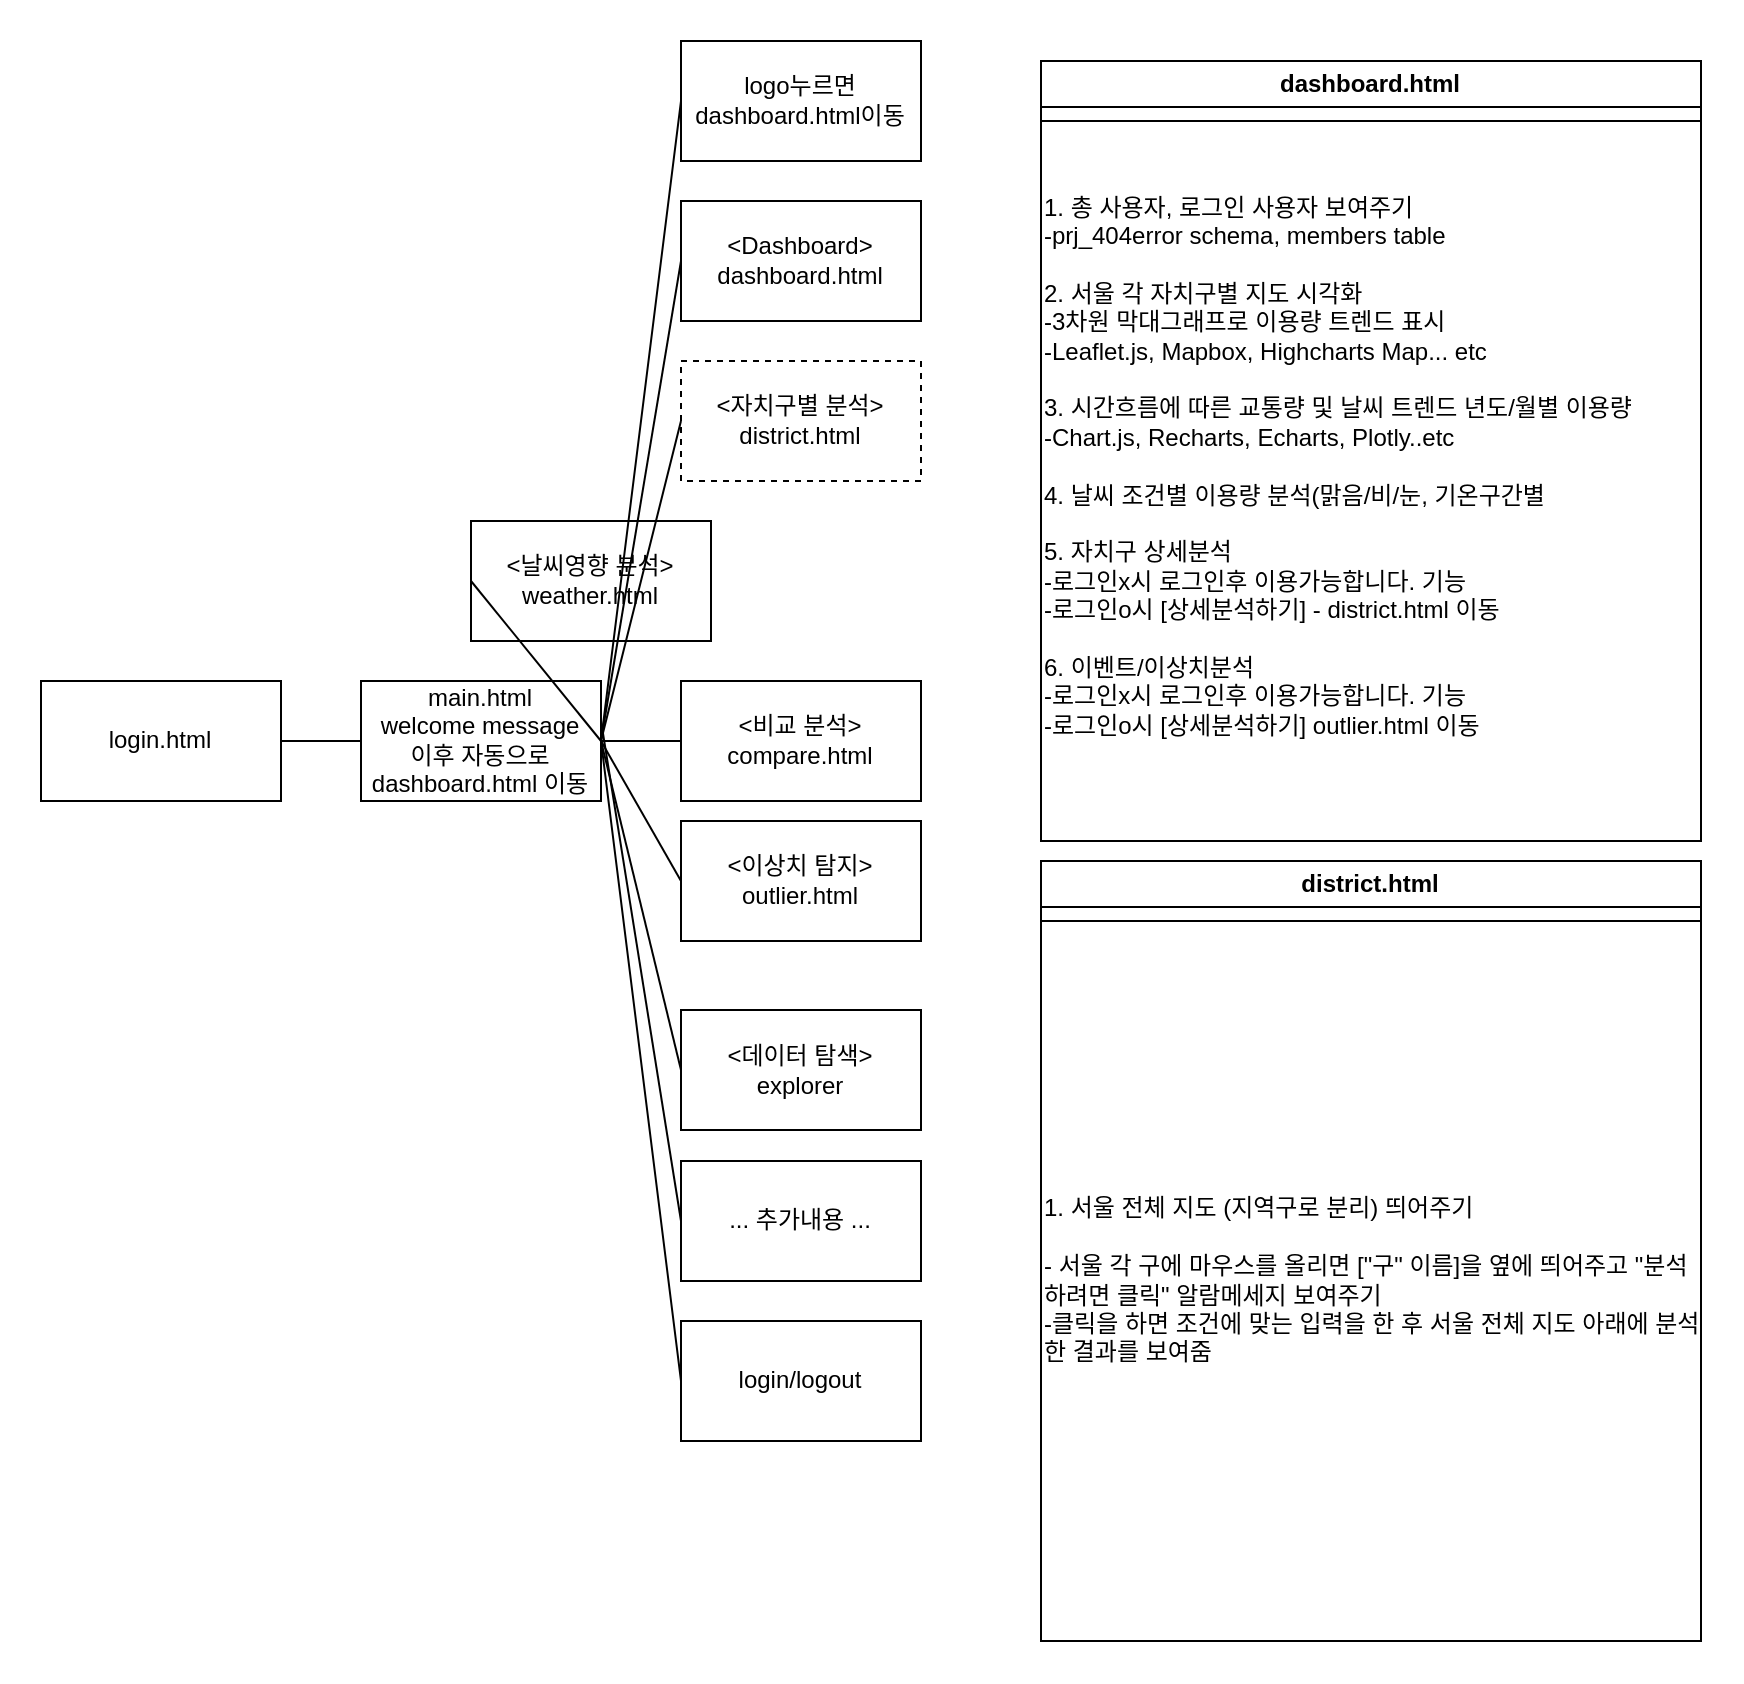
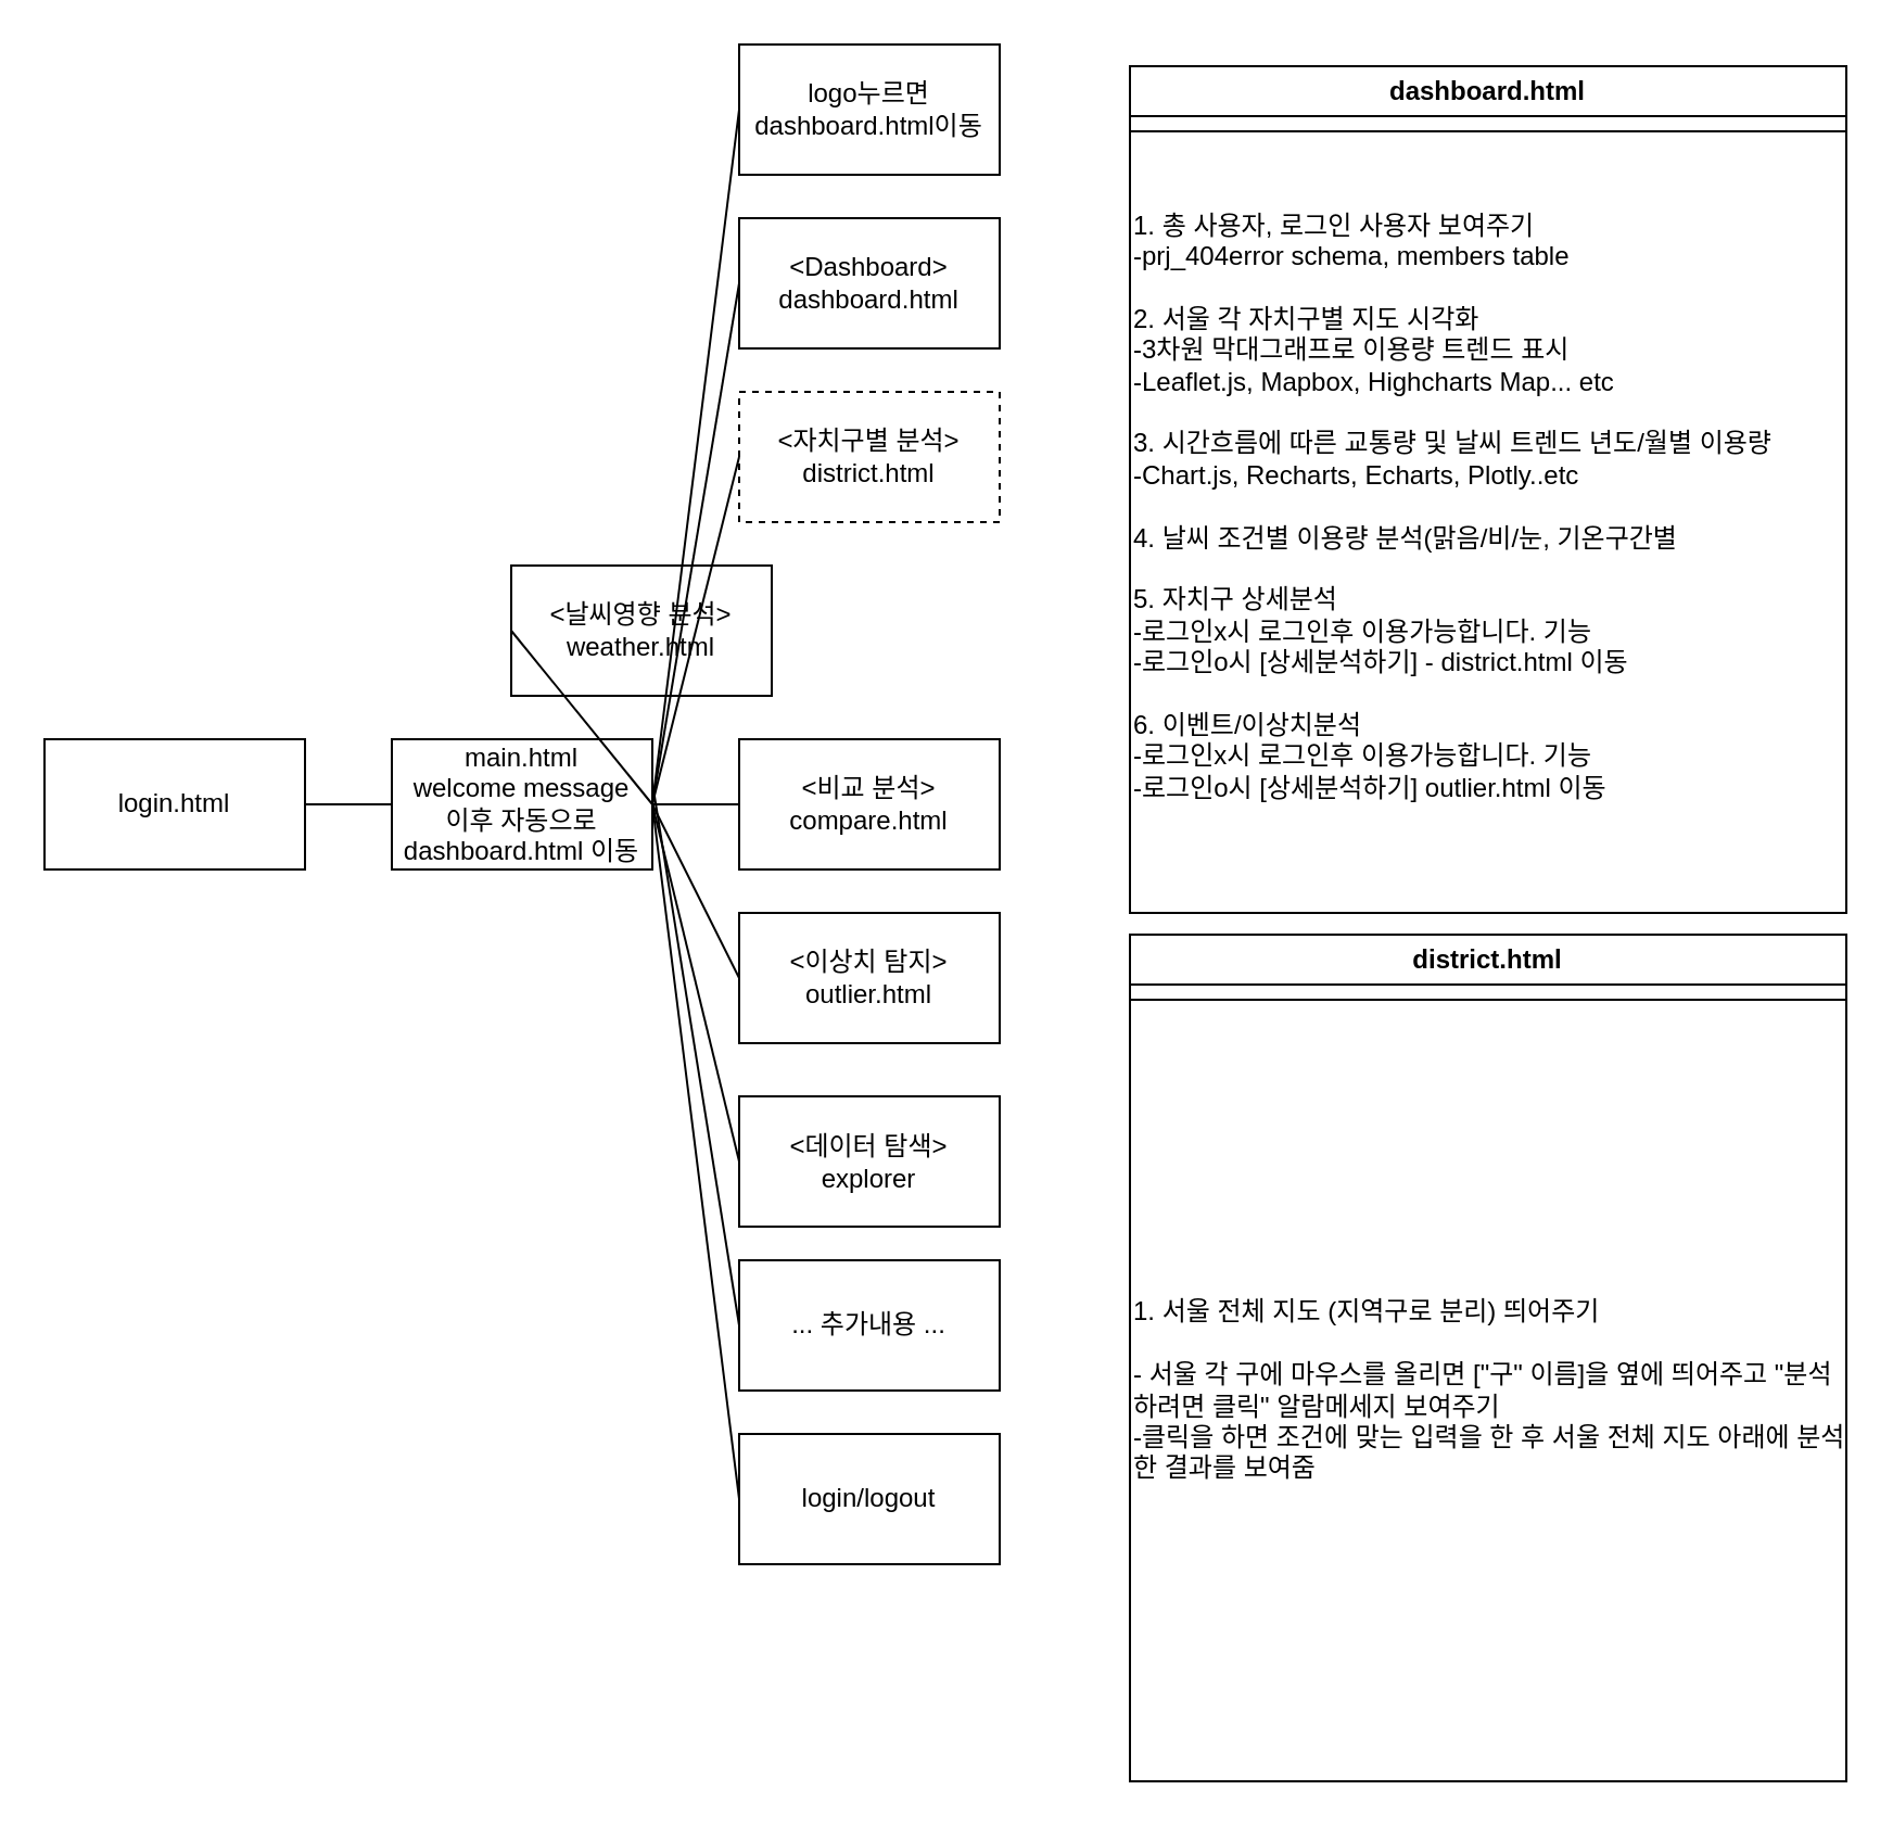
- <mxCell id="9" value="&amp;lt;이상치 탐지&amp;gt;&lt;div&gt;outlier.html&lt;/div&gt;" style="rounded=0;whiteSpace=wrap;html=1;" vertex="1" parent="1"><mxGeometry x="340" y="410" width="120" height="60" as="geometry" /></mxCell>
+ <mxCell id="9" value="&amp;lt;이상치 탐지&amp;gt;&lt;div&gt;outlier.html&lt;/div&gt;" style="rounded=0;whiteSpace=wrap;html=1;" vertex="1" parent="1"><mxGeometry x="340" y="420" width="120" height="60" as="geometry" /></mxCell>
